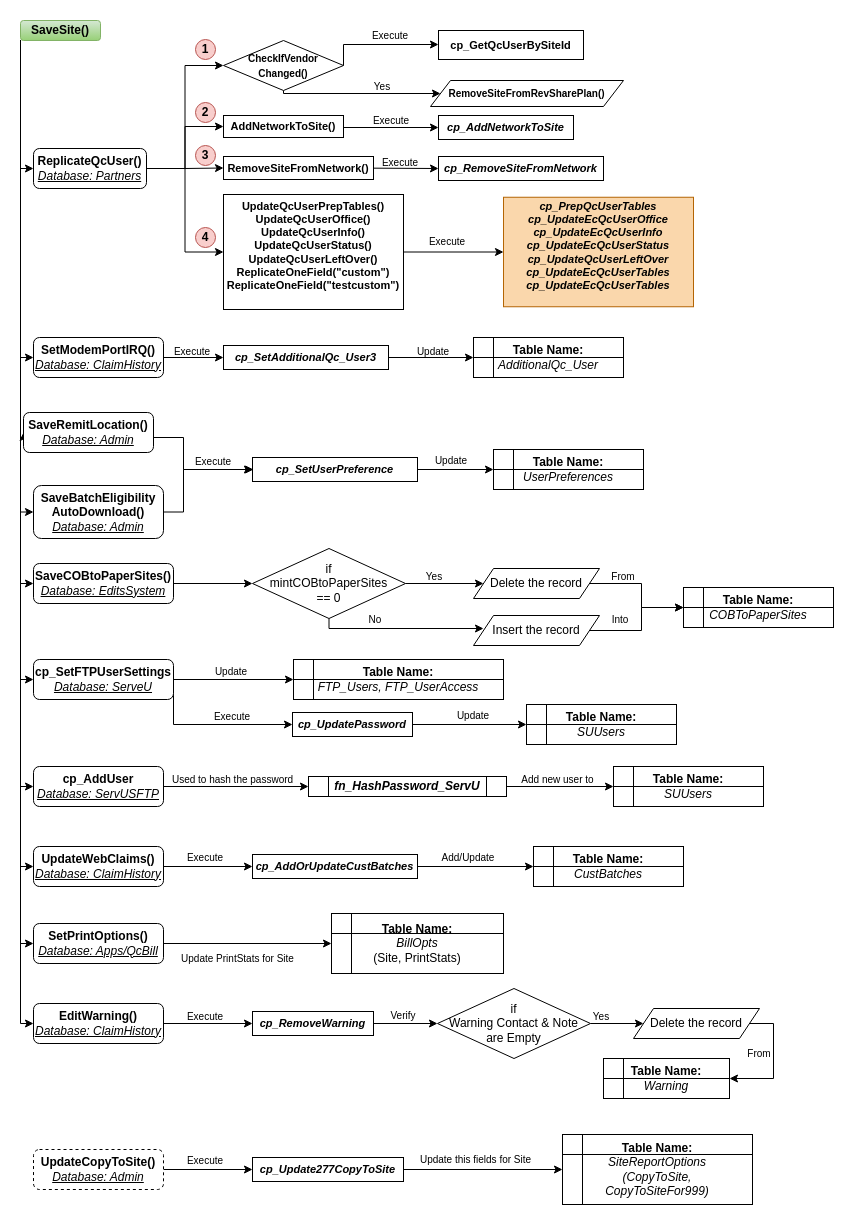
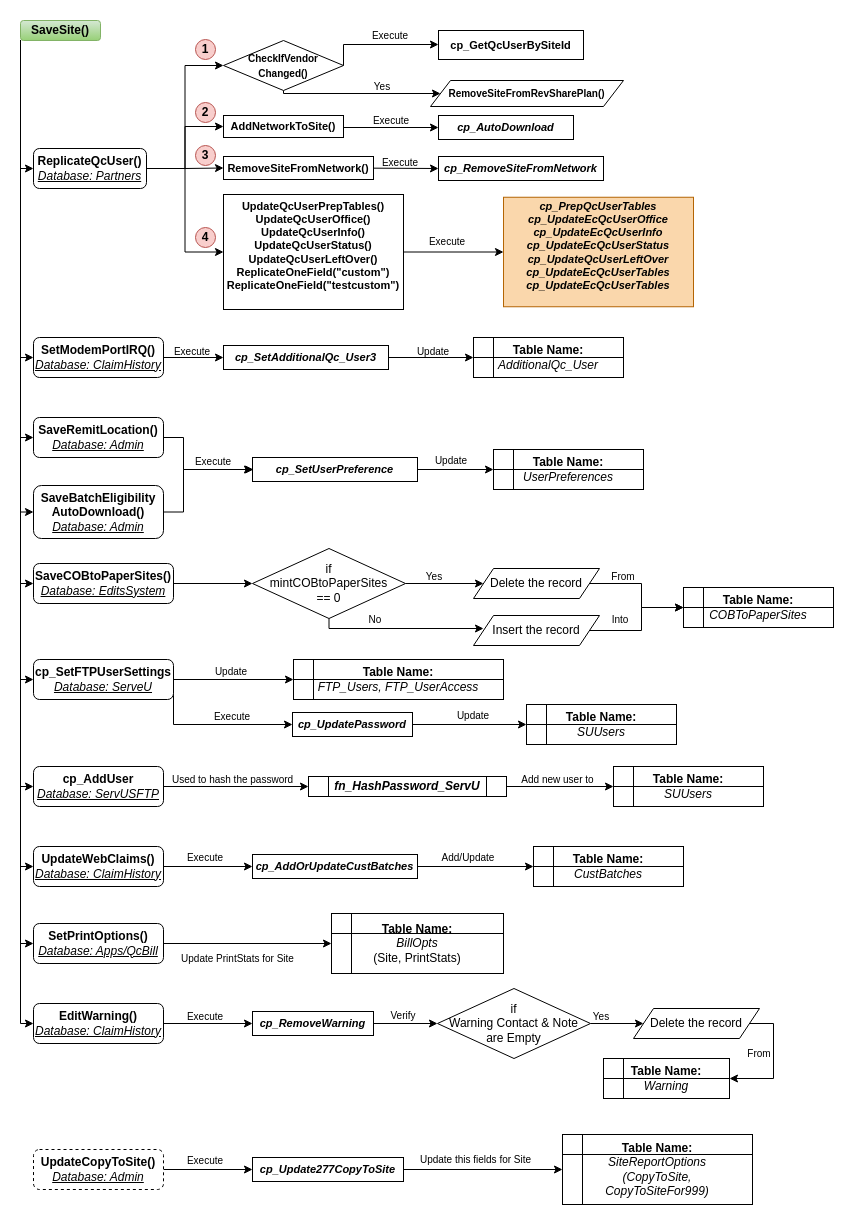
- <mxCell id="27" value="&lt;b&gt;&lt;i&gt;cp_AddNetworkToSite&lt;/i&gt;&lt;/b&gt;" style="rounded=0;whiteSpace=wrap;html=1;fontSize=11;" vertex="1" parent="1"><mxGeometry x="438" y="115" width="135" height="24" as="geometry" /></mxCell>
+ <mxCell id="27" value="&lt;b&gt;&lt;i&gt;cp_AutoDownload&lt;/i&gt;&lt;/b&gt;" style="rounded=0;whiteSpace=wrap;html=1;fontSize=11;" vertex="1" parent="1"><mxGeometry x="438" y="115" width="135" height="24" as="geometry" /></mxCell>
- <mxCell id="49" value="&lt;b&gt;SaveRemitLocation()&lt;/b&gt;&lt;br&gt;&lt;i&gt;&lt;u&gt;Database: Admin&lt;/u&gt;&lt;/i&gt;" style="rounded=1;whiteSpace=wrap;html=1;" vertex="1" parent="1"><mxGeometry x="23" y="412" width="130" height="40" as="geometry" /></mxCell>
+ <mxCell id="49" value="&lt;b&gt;SaveRemitLocation()&lt;/b&gt;&lt;br&gt;&lt;i&gt;&lt;u&gt;Database: Admin&lt;/u&gt;&lt;/i&gt;" style="rounded=1;whiteSpace=wrap;html=1;" vertex="1" parent="1"><mxGeometry x="33" y="417" width="130" height="40" as="geometry" /></mxCell>
